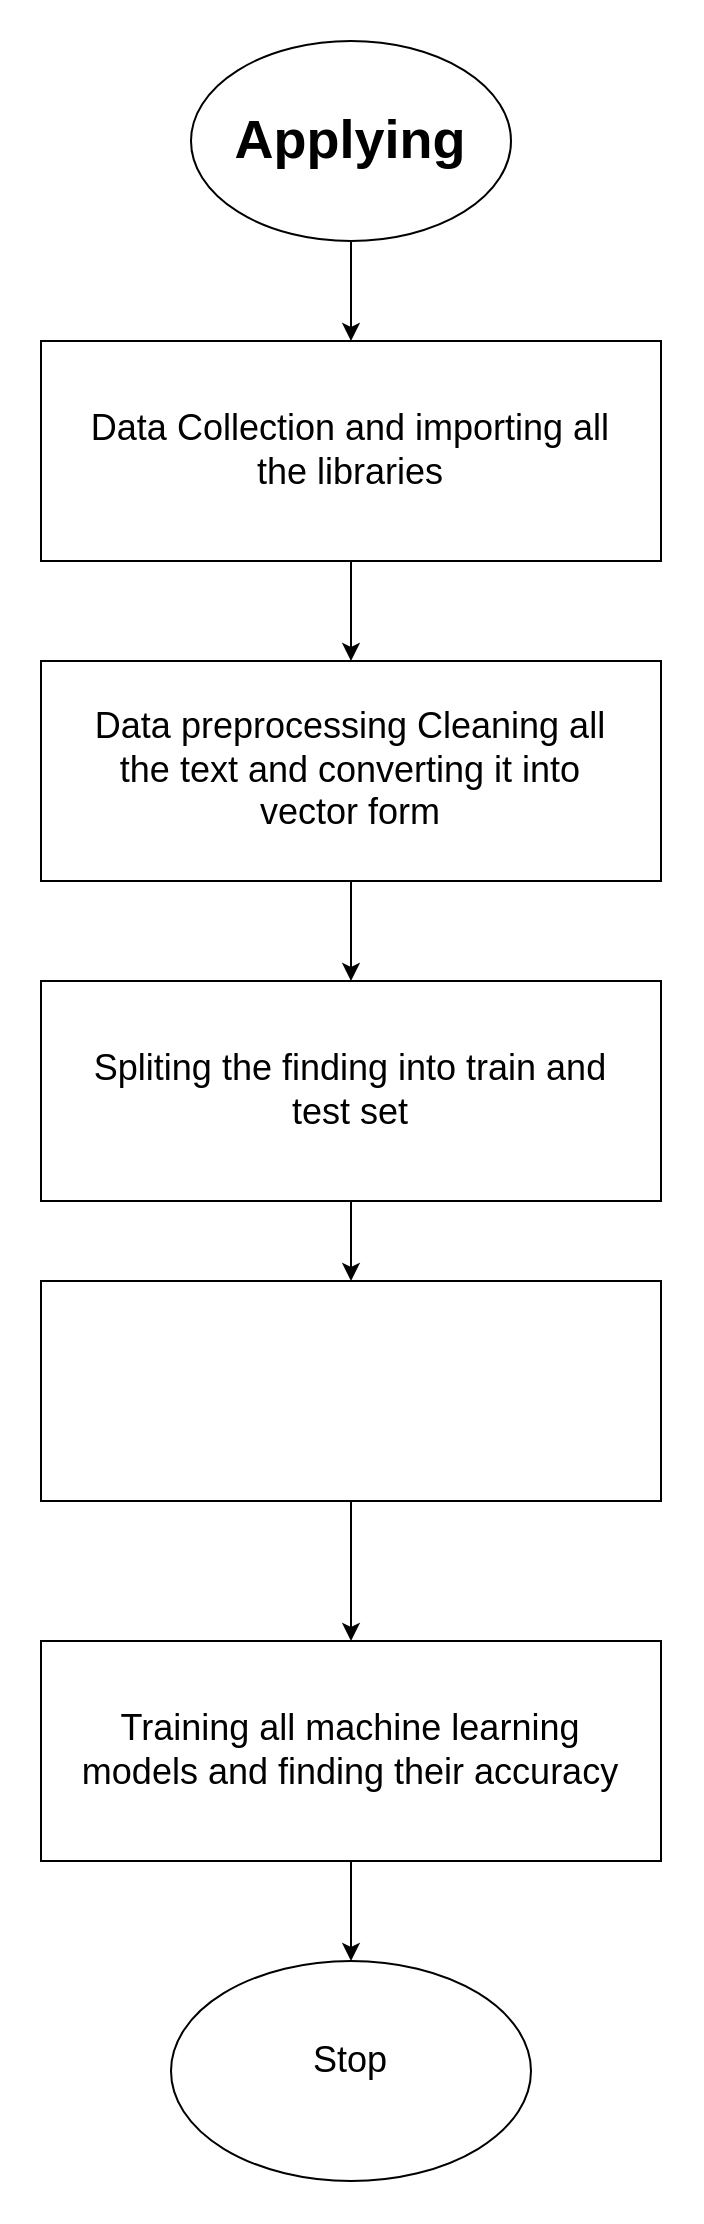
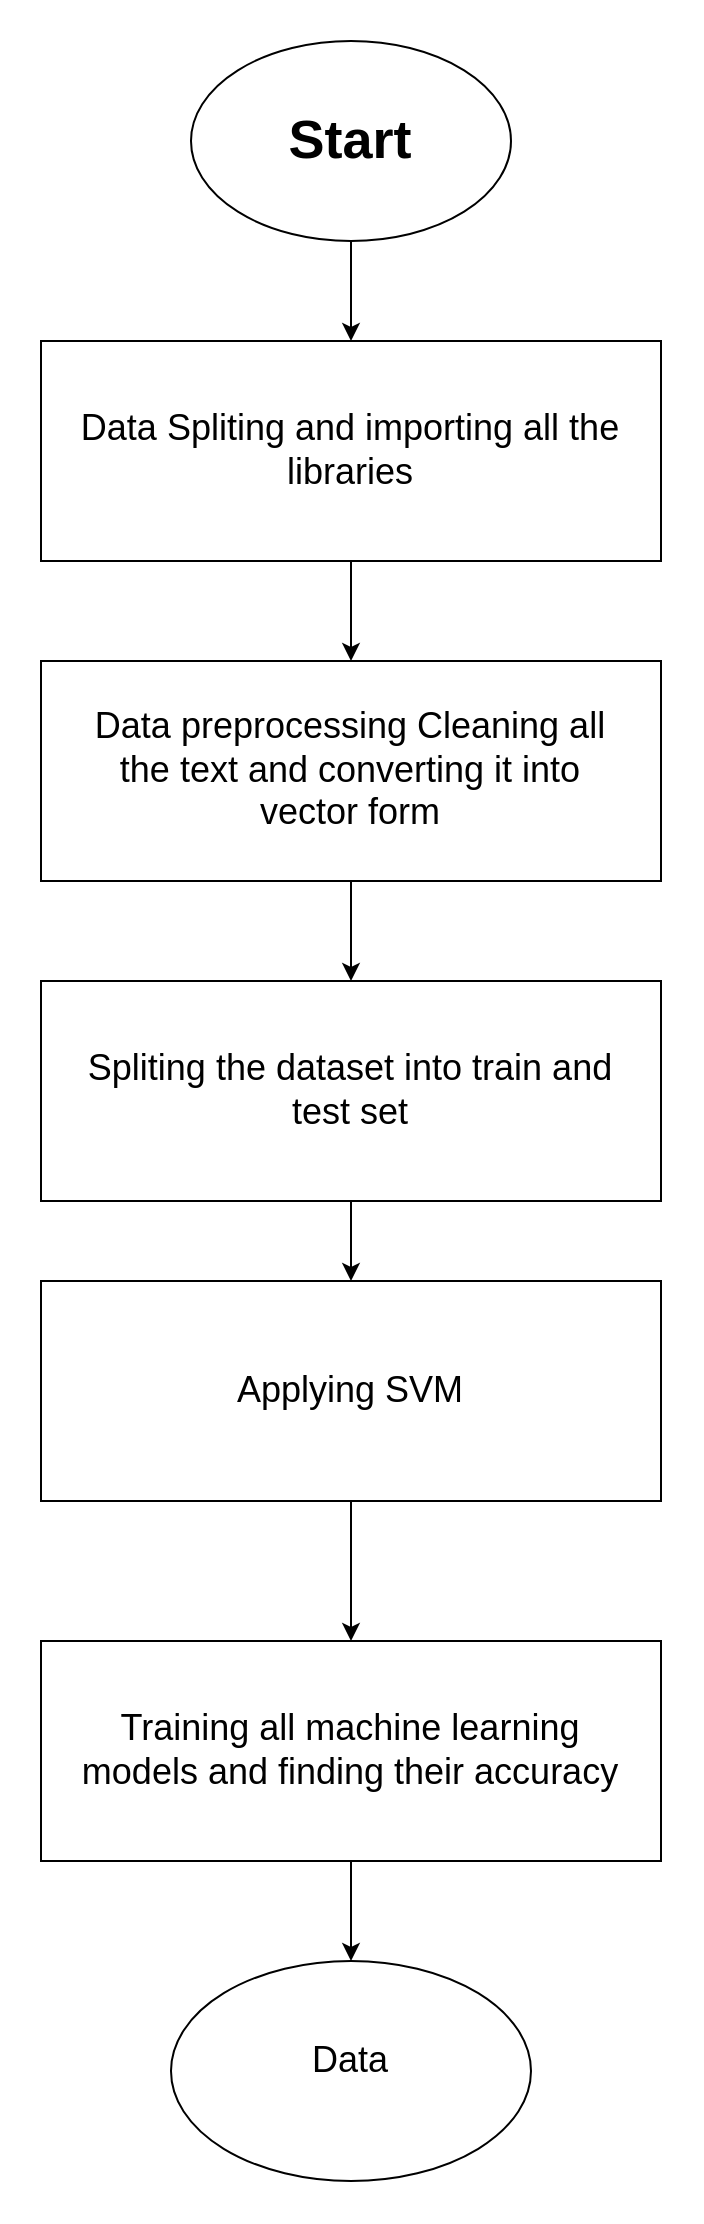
- <mxCell id="15" value="&lt;h1 style=&quot;font-size: 27px;&quot;&gt;Applying&lt;/h1&gt;" style="text;html=1;align=center;verticalAlign=middle;whiteSpace=wrap;rounded=0;" vertex="1" parent="1"><mxGeometry x="105" y="45" width="140" height="50" as="geometry" /></mxCell>
+ <mxCell id="15" value="&lt;h1 style=&quot;font-size: 27px;&quot;&gt;Start&lt;/h1&gt;" style="text;html=1;align=center;verticalAlign=middle;whiteSpace=wrap;rounded=0;" vertex="1" parent="1"><mxGeometry x="105" y="45" width="140" height="50" as="geometry" /></mxCell>
- <mxCell id="18" value="Data Collection and importing all the libraries" style="text;html=1;align=center;verticalAlign=middle;whiteSpace=wrap;rounded=0;fontFamily=Helvetica;fontSize=18;fontColor=default;" vertex="1" parent="1"><mxGeometry x="35" y="180" width="280" height="90" as="geometry" /></mxCell>
+ <mxCell id="18" value="Data Spliting and importing all the libraries" style="text;html=1;align=center;verticalAlign=middle;whiteSpace=wrap;rounded=0;fontFamily=Helvetica;fontSize=18;fontColor=default;" vertex="1" parent="1"><mxGeometry x="35" y="180" width="280" height="90" as="geometry" /></mxCell>
- <mxCell id="17" value="Spliting the finding into train and test set" style="text;html=1;align=center;verticalAlign=middle;whiteSpace=wrap;rounded=0;fontFamily=Helvetica;fontSize=18;fontColor=default;" vertex="1" parent="1"><mxGeometry x="30" y="500" width="290" height="90" as="geometry" /></mxCell>
+ <mxCell id="17" value="Spliting the dataset into train and test set" style="text;html=1;align=center;verticalAlign=middle;whiteSpace=wrap;rounded=0;fontFamily=Helvetica;fontSize=18;fontColor=default;" vertex="1" parent="1"><mxGeometry x="30" y="500" width="290" height="90" as="geometry" /></mxCell>
+ <mxCell id="19" value="Applying SVM" style="text;html=1;align=center;verticalAlign=middle;whiteSpace=wrap;rounded=0;fontFamily=Helvetica;fontSize=18;fontColor=default;" vertex="1" parent="1"><mxGeometry x="25" y="650" width="300" height="90" as="geometry" /></mxCell>
- <mxCell id="21" value="Stop" style="text;html=1;align=center;verticalAlign=middle;whiteSpace=wrap;rounded=0;fontFamily=Helvetica;fontSize=18;fontColor=default;" vertex="1" parent="1"><mxGeometry x="115" y="1000" width="120" height="60" as="geometry" /></mxCell>
+ <mxCell id="21" value="Data" style="text;html=1;align=center;verticalAlign=middle;whiteSpace=wrap;rounded=0;fontFamily=Helvetica;fontSize=18;fontColor=default;" vertex="1" parent="1"><mxGeometry x="115" y="1000" width="120" height="60" as="geometry" /></mxCell>
